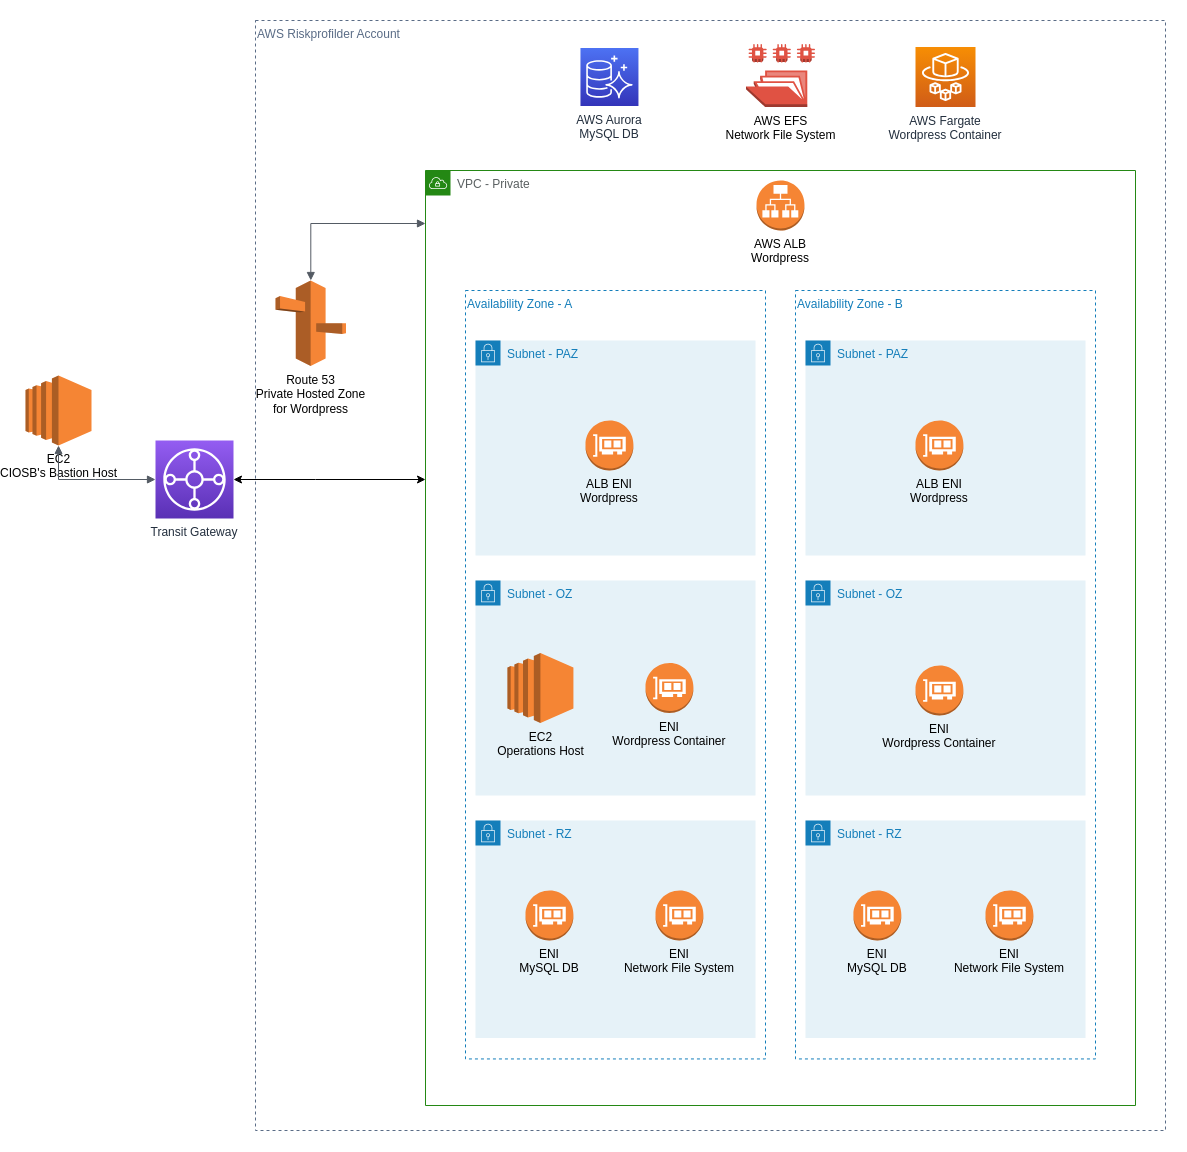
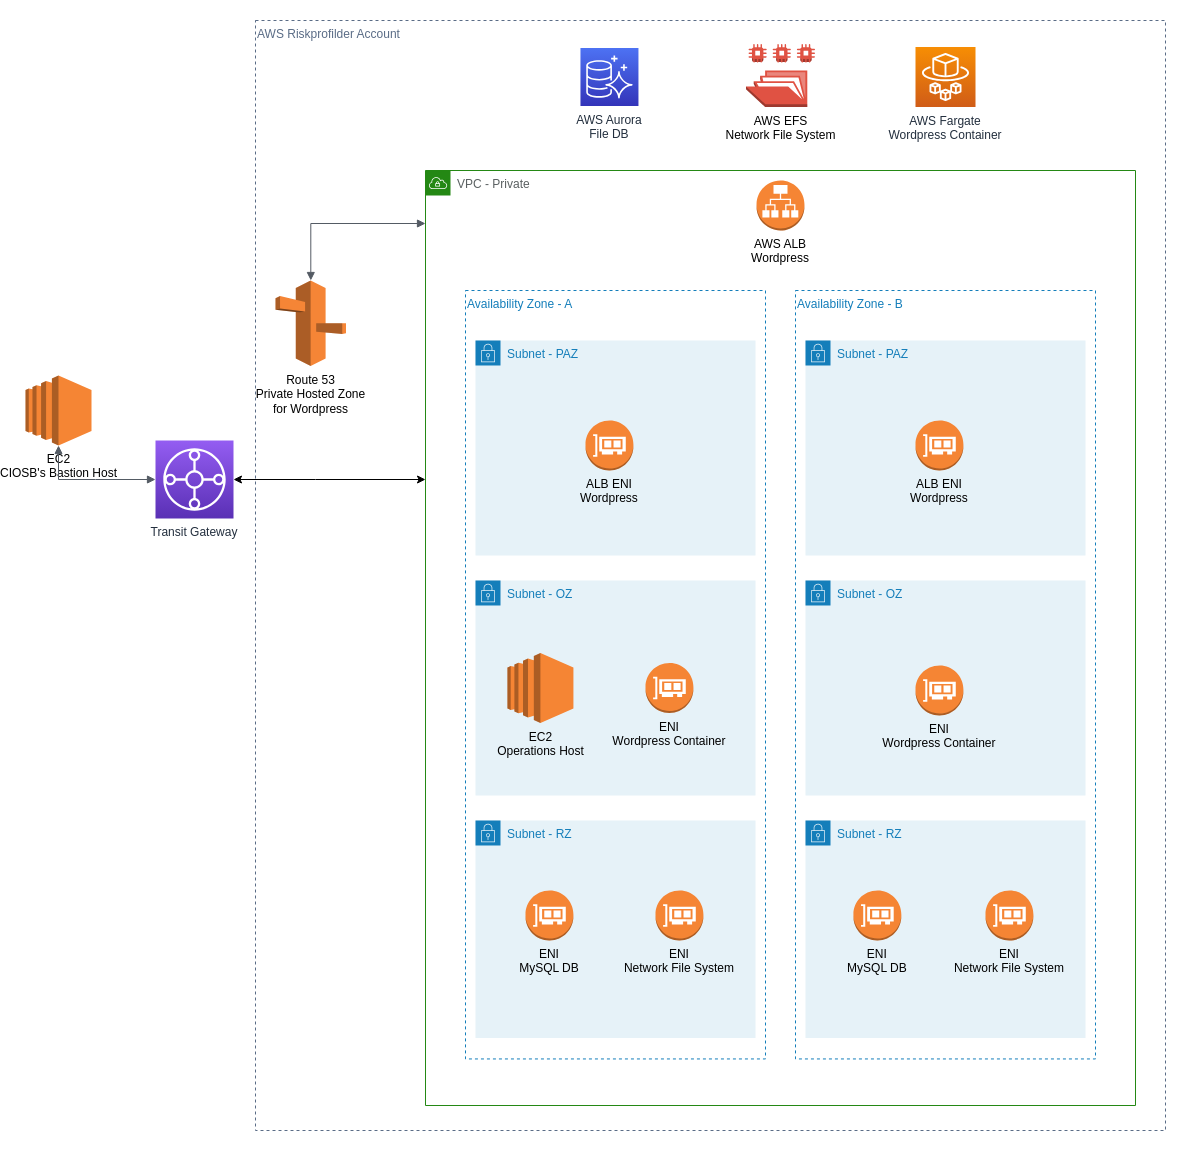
- <mxCell id="13" value="AWS Aurora&#10;MySQL DB" style="points=[[0,0,0],[0.25,0,0],[0.5,0,0],[0.75,0,0],[1,0,0],[0,1,0],[0.25,1,0],[0.5,1,0],[0.75,1,0],[1,1,0],[0,0.25,0],[0,0.5,0],[0,0.75,0],[1,0.25,0],[1,0.5,0],[1,0.75,0]];outlineConnect=0;fontColor=#232F3E;gradientColor=#4D72F3;gradientDirection=north;fillColor=#3334B9;strokeColor=#ffffff;dashed=0;verticalLabelPosition=bottom;verticalAlign=top;align=center;fontSize=12;fontStyle=0;aspect=fixed;shape=mxgraph.aws4.resourceIcon;resIcon=mxgraph.aws4.aurora;" parent="1" vertex="1"><mxGeometry x="574.96" y="47.5" width="58" height="58" as="geometry" /></mxCell>
+ <mxCell id="13" value="AWS Aurora&#10;File DB" style="points=[[0,0,0],[0.25,0,0],[0.5,0,0],[0.75,0,0],[1,0,0],[0,1,0],[0.25,1,0],[0.5,1,0],[0.75,1,0],[1,1,0],[0,0.25,0],[0,0.5,0],[0,0.75,0],[1,0.25,0],[1,0.5,0],[1,0.75,0]];outlineConnect=0;fontColor=#232F3E;gradientColor=#4D72F3;gradientDirection=north;fillColor=#3334B9;strokeColor=#ffffff;dashed=0;verticalLabelPosition=bottom;verticalAlign=top;align=center;fontSize=12;fontStyle=0;aspect=fixed;shape=mxgraph.aws4.resourceIcon;resIcon=mxgraph.aws4.aurora;" parent="1" vertex="1"><mxGeometry x="574.96" y="47.5" width="58" height="58" as="geometry" /></mxCell>
